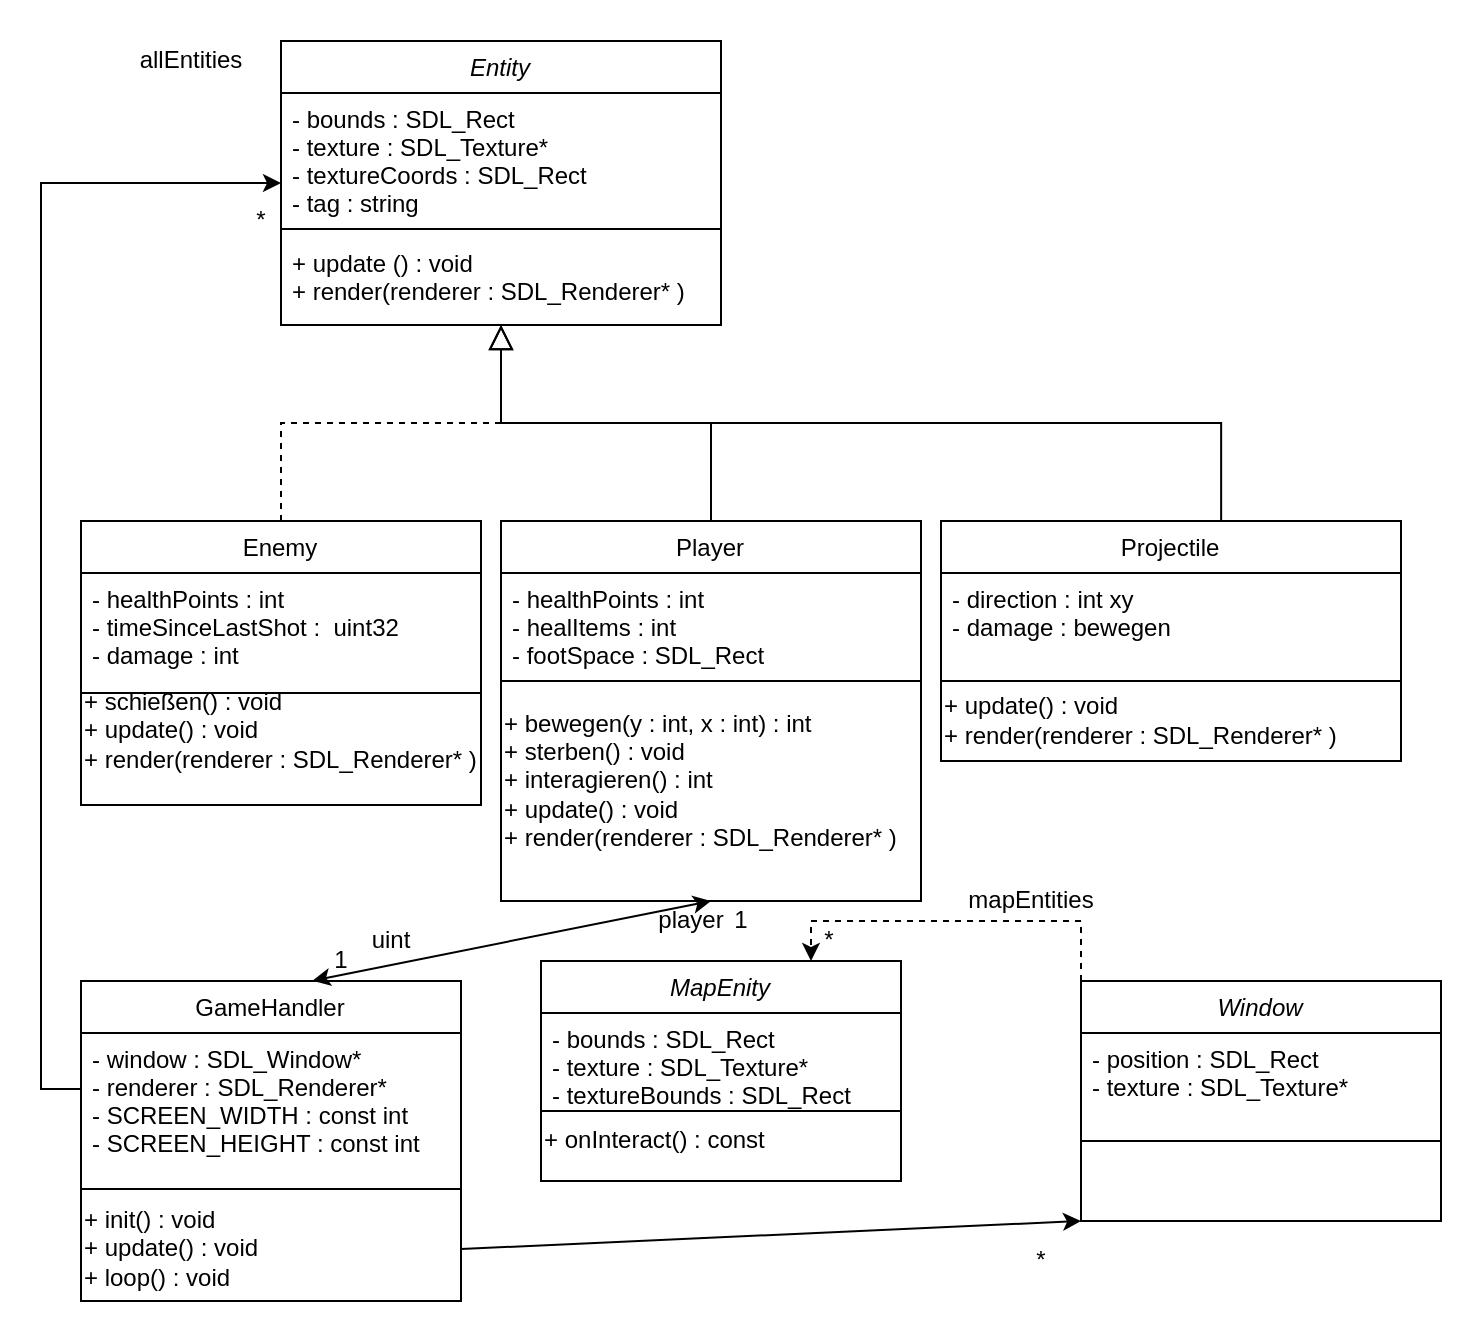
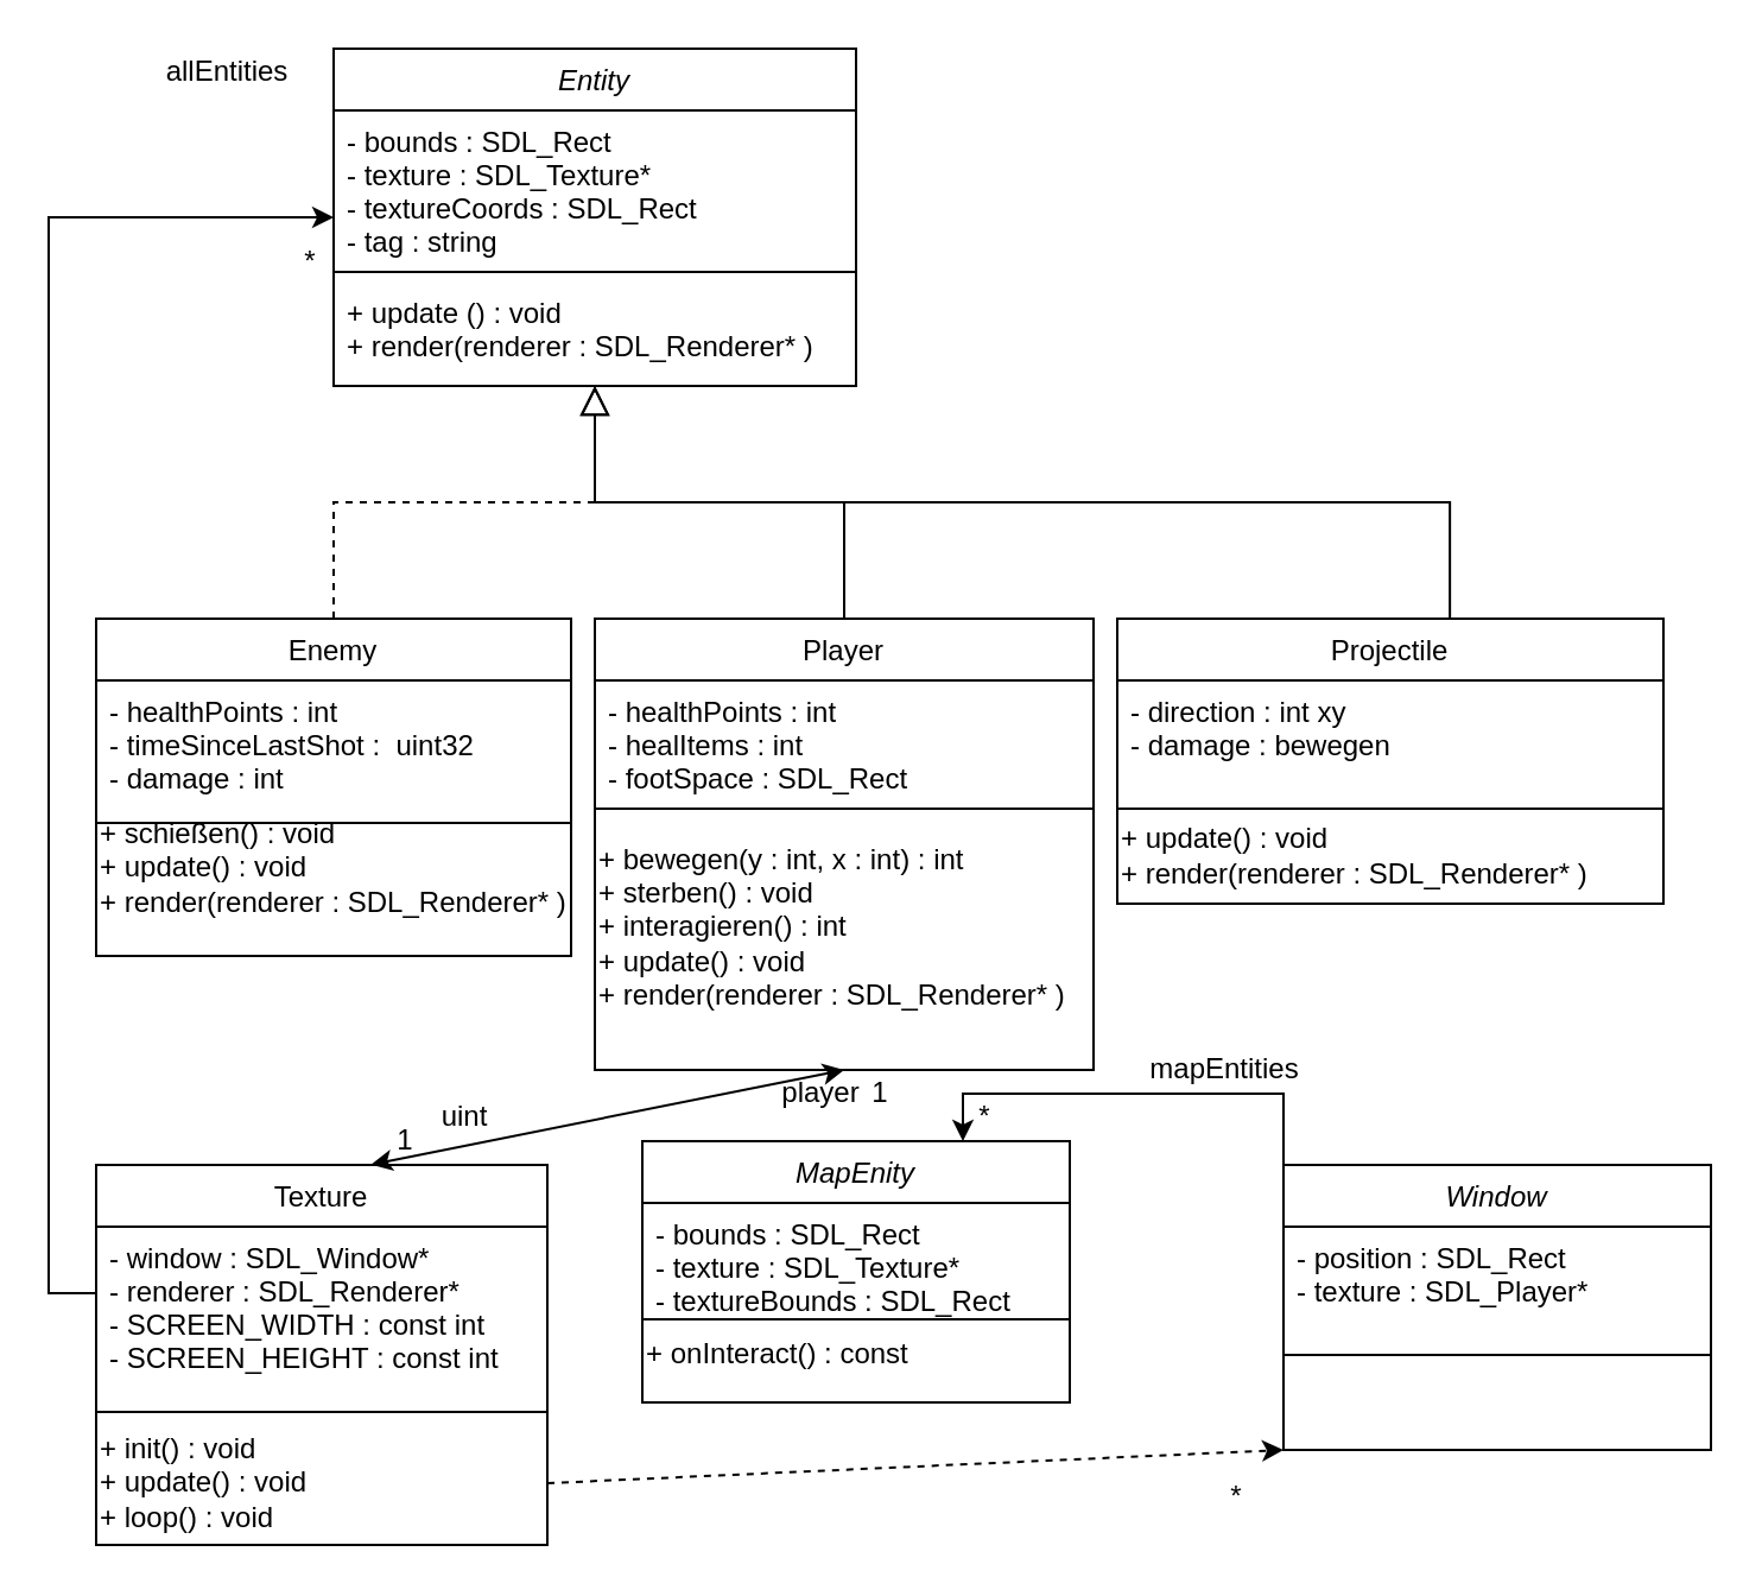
- <mxCell id="29" style="edgeStyle=orthogonalEdgeStyle;rounded=0;orthogonalLoop=1;jettySize=auto;html=1;exitX=0;exitY=0;exitDx=0;exitDy=0;entryX=0.75;entryY=0;entryDx=0;entryDy=0;dashed=1;" parent="1" source="30" target="33" edge="1"><mxGeometry relative="1" as="geometry" /></mxCell>
+ <mxCell id="29" style="edgeStyle=orthogonalEdgeStyle;rounded=0;orthogonalLoop=1;jettySize=auto;html=1;exitX=0;exitY=0;exitDx=0;exitDy=0;entryX=0.75;entryY=0;entryDx=0;entryDy=0;" parent="1" source="30" target="33" edge="1"><mxGeometry relative="1" as="geometry" /></mxCell>
- <mxCell id="21" value="GameHandler" style="swimlane;fontStyle=0;align=center;verticalAlign=top;childLayout=stackLayout;horizontal=1;startSize=26;horizontalStack=0;resizeParent=1;resizeLast=0;collapsible=1;marginBottom=0;rounded=0;shadow=0;strokeWidth=1;" parent="1" vertex="1"><mxGeometry x="40" y="490" width="190" height="160" as="geometry"><mxRectangle x="130" y="380" width="160" height="26" as="alternateBounds" /></mxGeometry></mxCell>
+ <mxCell id="21" value="Texture" style="swimlane;fontStyle=0;align=center;verticalAlign=top;childLayout=stackLayout;horizontal=1;startSize=26;horizontalStack=0;resizeParent=1;resizeLast=0;collapsible=1;marginBottom=0;rounded=0;shadow=0;strokeWidth=1;" parent="1" vertex="1"><mxGeometry x="40" y="490" width="190" height="160" as="geometry"><mxRectangle x="130" y="380" width="160" height="26" as="alternateBounds" /></mxGeometry></mxCell>
- <mxCell id="31" value="- position : SDL_Rect&#10;- texture : SDL_Texture*" style="text;align=left;verticalAlign=top;spacingLeft=4;spacingRight=4;overflow=hidden;rotatable=0;points=[[0,0.5],[1,0.5]];portConstraint=eastwest;" parent="30" vertex="1"><mxGeometry y="26" width="180" height="44" as="geometry" /></mxCell>
+ <mxCell id="31" value="- position : SDL_Rect&#10;- texture : SDL_Player*" style="text;align=left;verticalAlign=top;spacingLeft=4;spacingRight=4;overflow=hidden;rotatable=0;points=[[0,0.5],[1,0.5]];portConstraint=eastwest;" parent="30" vertex="1"><mxGeometry y="26" width="180" height="44" as="geometry" /></mxCell>
- <mxCell id="38" value="" style="endArrow=classic;html=1;rounded=0;entryX=0;entryY=1;entryDx=0;entryDy=0;exitX=1;exitY=0.5;exitDx=0;exitDy=0;" parent="1" source="24" target="30" edge="1"><mxGeometry width="50" height="50" relative="1" as="geometry"><mxPoint x="300" y="470" as="sourcePoint" /><mxPoint x="350" y="420" as="targetPoint" /></mxGeometry></mxCell>
+ <mxCell id="38" value="" style="endArrow=classic;html=1;rounded=0;entryX=0;entryY=1;entryDx=0;entryDy=0;exitX=1;exitY=0.5;exitDx=0;exitDy=0;dashed=1;" parent="1" source="24" target="30" edge="1"><mxGeometry width="50" height="50" relative="1" as="geometry"><mxPoint x="300" y="470" as="sourcePoint" /><mxPoint x="350" y="420" as="targetPoint" /></mxGeometry></mxCell>
